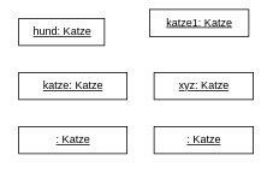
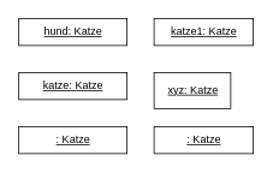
- <mxCell id="3" value="katze1: Katze" style="html=1;fontStyle=4" parent="1" vertex="1"><mxGeometry x="165" y="10" width="110" height="30" as="geometry" /></mxCell>
+ <mxCell id="3" value="katze1: Katze" style="html=1;fontStyle=4" parent="1" vertex="1"><mxGeometry x="170" y="20" width="110" height="30" as="geometry" /></mxCell>
- <mxCell id="2" value="hund: Katze" style="html=1;fontStyle=4" parent="1" vertex="1"><mxGeometry x="20" y="20" width="95" height="30" as="geometry" /></mxCell>
+ <mxCell id="2" value="hund: Katze" style="html=1;fontStyle=4" parent="1" vertex="1"><mxGeometry x="20" y="20" width="120" height="30" as="geometry" /></mxCell>
- <mxCell id="5" value="xyz: Katze" style="html=1;fontStyle=4" parent="1" vertex="1"><mxGeometry x="170" y="80" width="110" height="30" as="geometry" /></mxCell>
+ <mxCell id="5" value="xyz: Katze" style="html=1;fontStyle=4" parent="1" vertex="1"><mxGeometry x="170" y="80" width="85" height="40" as="geometry" /></mxCell>
